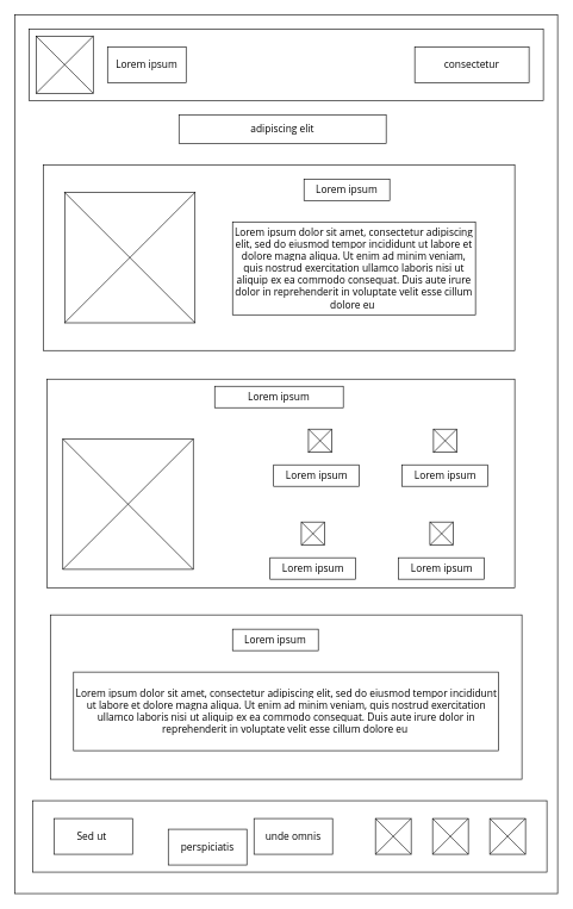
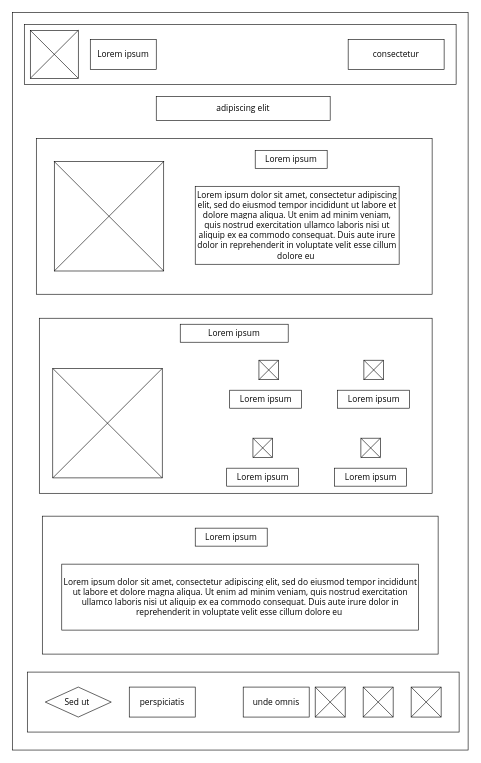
- <mxCell id="23" value="&lt;span style=&quot;font-family: &amp;#34;open sans&amp;#34; , &amp;#34;arial&amp;#34; , sans-serif ; font-size: 14px ; text-align: justify ; background-color: rgb(255 , 255 , 255)&quot;&gt;adipiscing elit&lt;/span&gt;" style="rounded=0;whiteSpace=wrap;html=1;" vertex="1" parent="1"><mxGeometry x="250" y="160" width="290" height="40" as="geometry" /></mxCell>
+ <mxCell id="23" value="&lt;span style=&quot;font-family: &amp;#34;open sans&amp;#34; , &amp;#34;arial&amp;#34; , sans-serif ; font-size: 14px ; text-align: justify ; background-color: rgb(255 , 255 , 255)&quot;&gt;adipiscing elit&lt;/span&gt;" style="rounded=0;whiteSpace=wrap;html=1;" vertex="1" parent="1"><mxGeometry x="260" y="160" width="290" height="40" as="geometry" /></mxCell>
- <mxCell id="20" value="&lt;span style=&quot;font-family: &amp;#34;open sans&amp;#34; , &amp;#34;arial&amp;#34; , sans-serif ; font-size: 14px ; text-align: justify ; background-color: rgb(255 , 255 , 255)&quot;&gt;Sed ut&amp;nbsp;&lt;/span&gt;" style="rounded=0;whiteSpace=wrap;html=1;" vertex="1" parent="1"><mxGeometry x="75" y="1145" width="110" height="50" as="geometry" /></mxCell>
+ <mxCell id="20" value="&lt;span style=&quot;font-family: &amp;#34;open sans&amp;#34; , &amp;#34;arial&amp;#34; , sans-serif ; font-size: 14px ; text-align: justify ; background-color: rgb(255 , 255 , 255)&quot;&gt;Sed ut&amp;nbsp;&lt;/span&gt;" style="rhombus;whiteSpace=wrap;html=1;" vertex="1" parent="1"><mxGeometry x="75" y="1145" width="110" height="50" as="geometry" /></mxCell>
- <mxCell id="22" value="&lt;span style=&quot;font-family: &amp;#34;open sans&amp;#34; , &amp;#34;arial&amp;#34; , sans-serif ; font-size: 14px ; text-align: justify ; background-color: rgb(255 , 255 , 255)&quot;&gt;unde omnis&lt;/span&gt;" style="rounded=0;whiteSpace=wrap;html=1;" vertex="1" parent="1"><mxGeometry x="355" y="1145" width="110" height="50" as="geometry" /></mxCell>
+ <mxCell id="22" value="&lt;span style=&quot;font-family: &amp;#34;open sans&amp;#34; , &amp;#34;arial&amp;#34; , sans-serif ; font-size: 14px ; text-align: justify ; background-color: rgb(255 , 255 , 255)&quot;&gt;unde omnis&lt;/span&gt;" style="rounded=0;whiteSpace=wrap;html=1;" vertex="1" parent="1"><mxGeometry x="405" y="1145" width="110" height="50" as="geometry" /></mxCell>
- <mxCell id="21" value="&lt;span style=&quot;font-family: &amp;#34;open sans&amp;#34; , &amp;#34;arial&amp;#34; , sans-serif ; font-size: 14px ; text-align: justify ; background-color: rgb(255 , 255 , 255)&quot;&gt;perspiciatis&lt;/span&gt;" style="rounded=0;whiteSpace=wrap;html=1;" vertex="1" parent="1"><mxGeometry x="235" y="1160" width="110" height="50" as="geometry" /></mxCell>
+ <mxCell id="21" value="&lt;span style=&quot;font-family: &amp;#34;open sans&amp;#34; , &amp;#34;arial&amp;#34; , sans-serif ; font-size: 14px ; text-align: justify ; background-color: rgb(255 , 255 , 255)&quot;&gt;perspiciatis&lt;/span&gt;" style="rounded=0;whiteSpace=wrap;html=1;" vertex="1" parent="1"><mxGeometry x="215" y="1145" width="110" height="50" as="geometry" /></mxCell>
